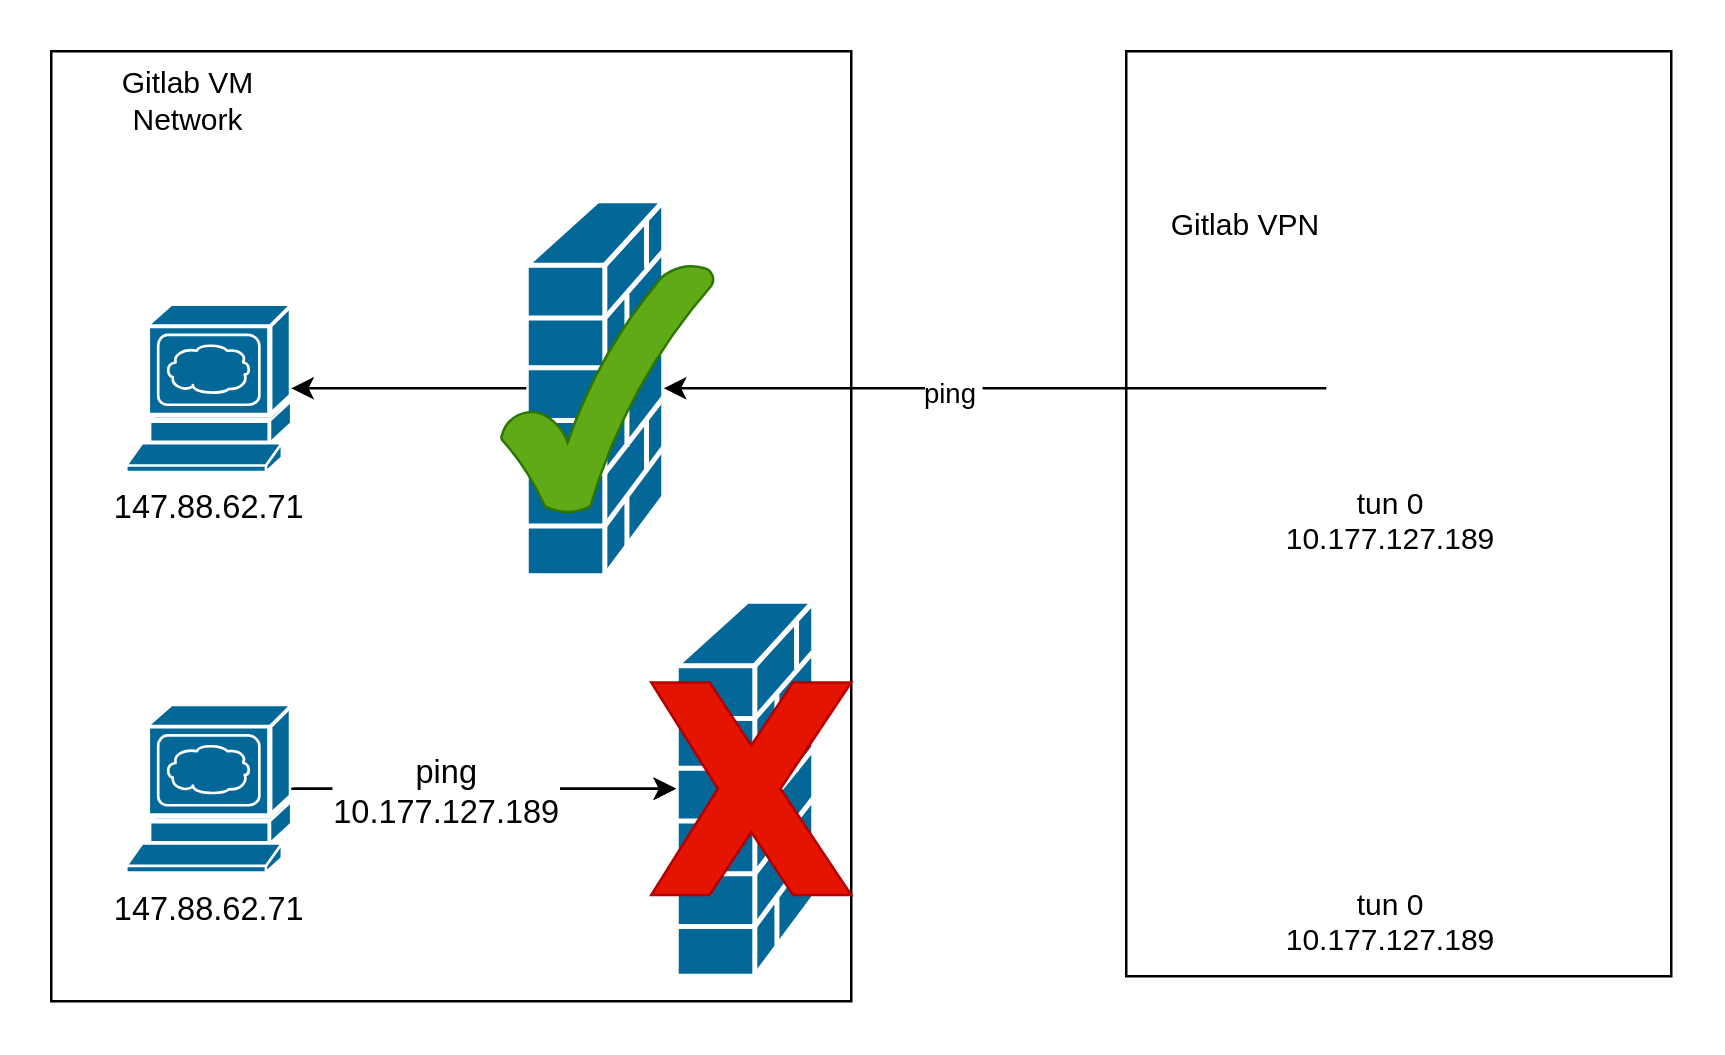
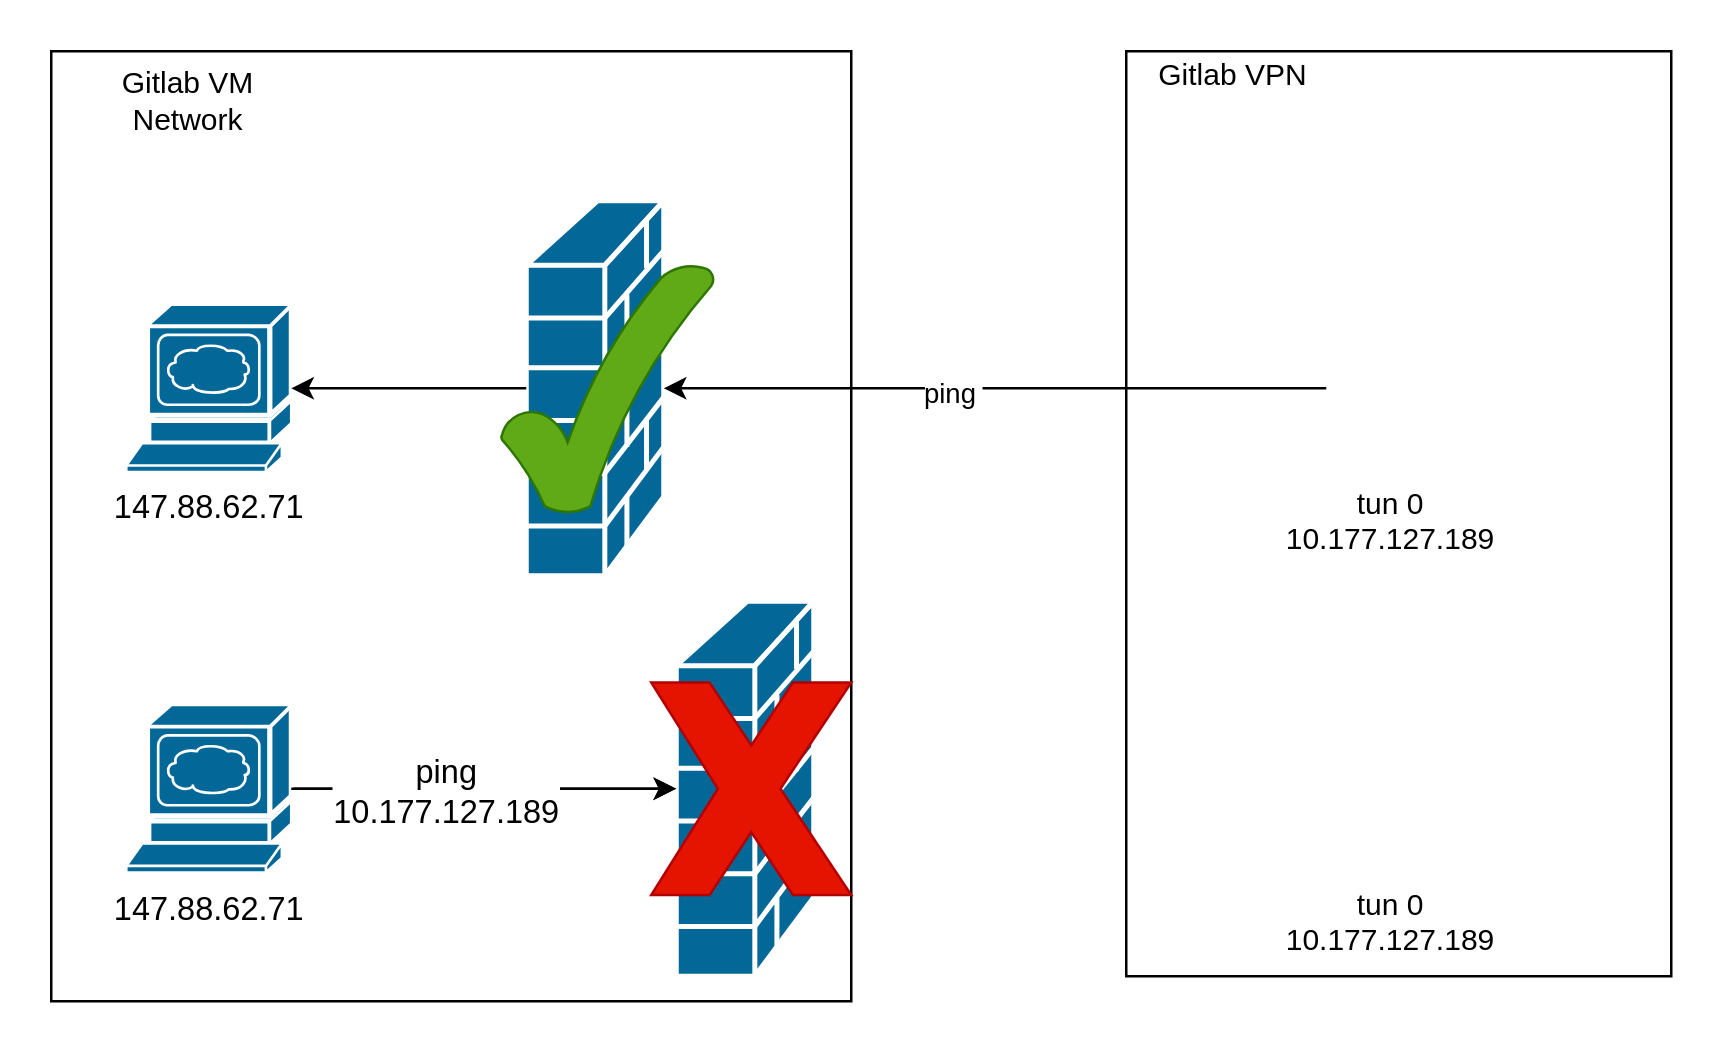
- <mxCell id="4" value="Gitlab VPN" style="text;html=1;strokeColor=none;fillColor=none;align=center;verticalAlign=middle;whiteSpace=wrap;rounded=0;" vertex="1" parent="1"><mxGeometry x="455" y="80" width="86" height="20" as="geometry" /></mxCell>
+ <mxCell id="4" value="Gitlab VPN" style="text;html=1;strokeColor=none;fillColor=none;align=center;verticalAlign=middle;whiteSpace=wrap;rounded=0;" vertex="1" parent="1"><mxGeometry x="450" y="20" width="86" height="20" as="geometry" /></mxCell>
